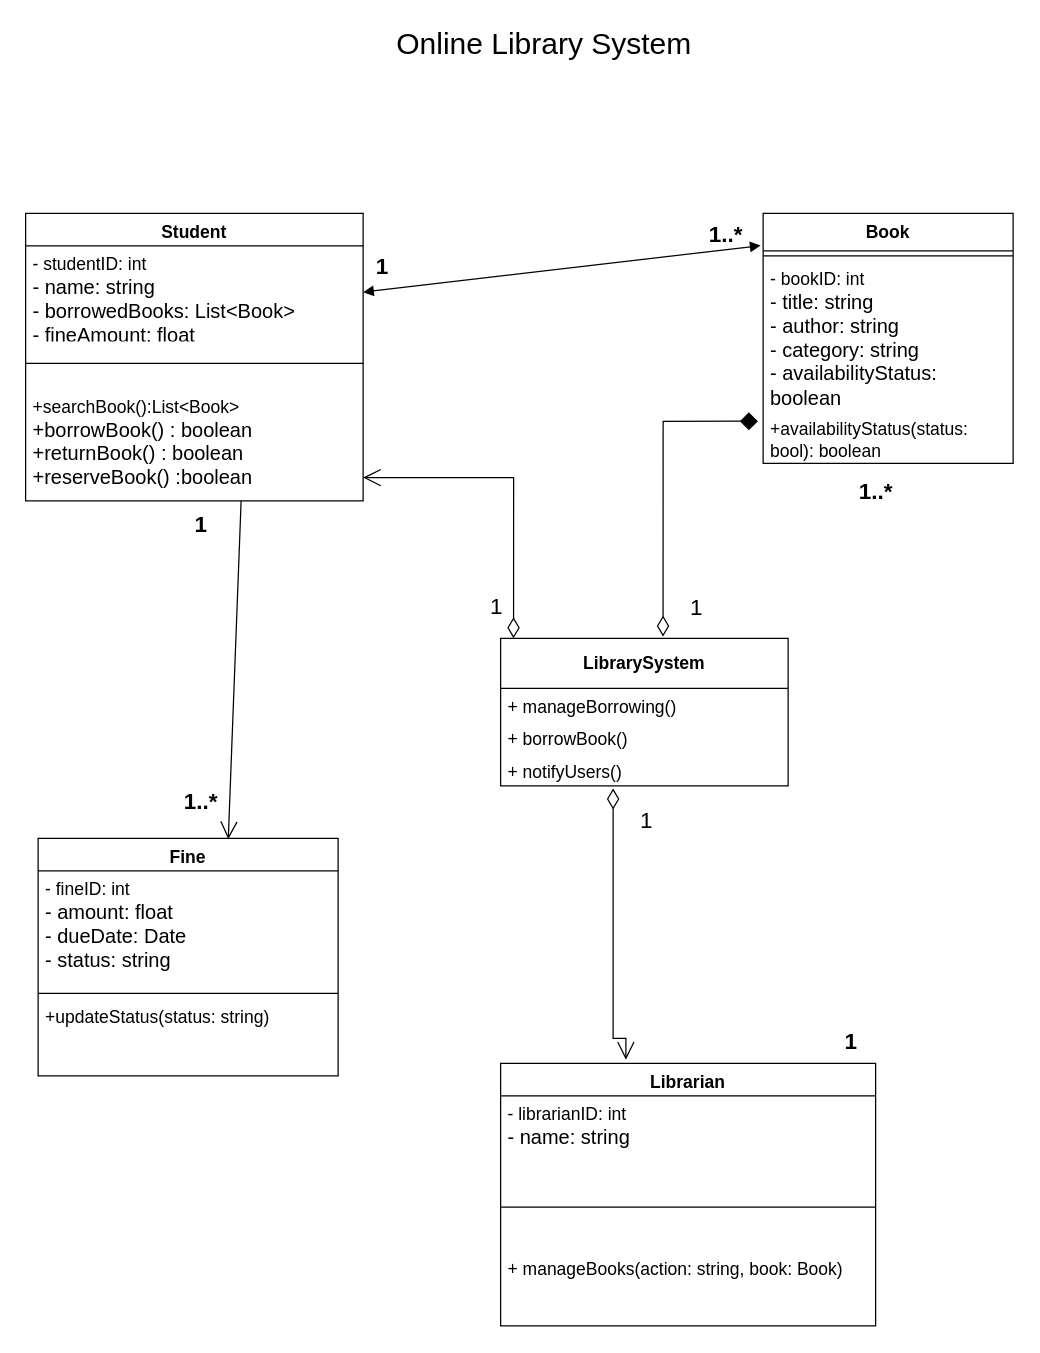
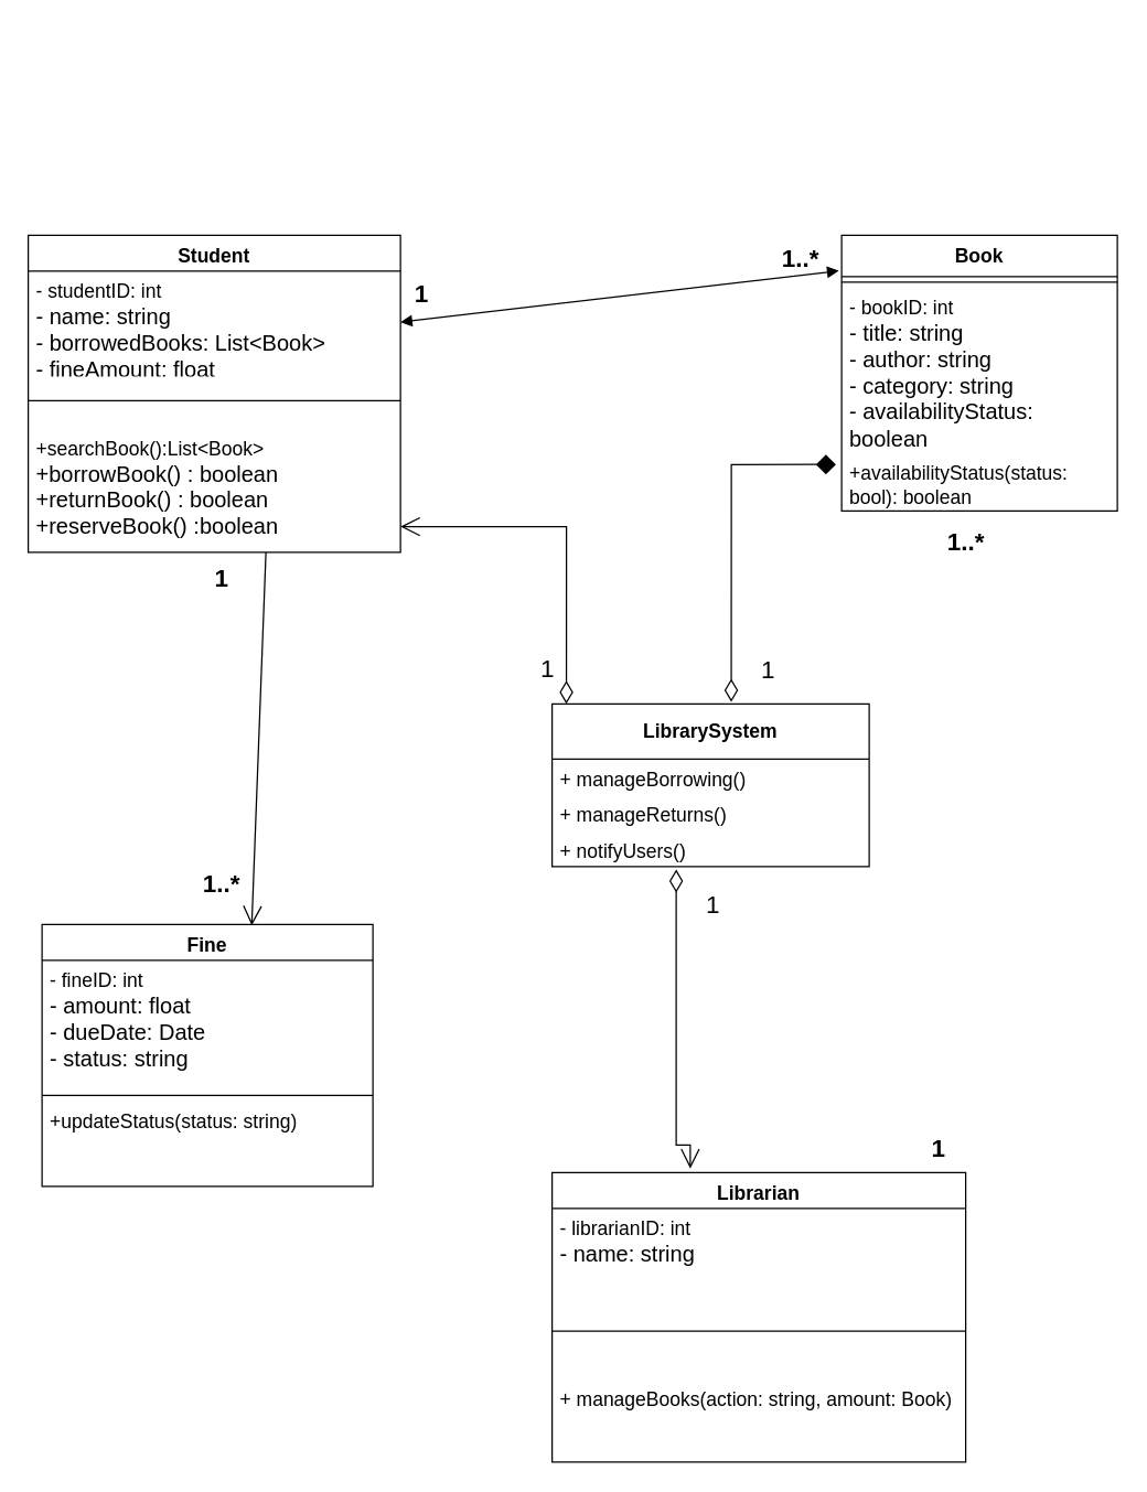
- <mxCell id="2" value="&lt;font style=&quot;font-size: 24px;&quot;&gt;Online Library System&lt;/font&gt;" style="text;html=1;align=center;verticalAlign=middle;whiteSpace=wrap;rounded=0;" vertex="1" parent="1"><mxGeometry x="235" y="20" width="400" height="30" as="geometry" /></mxCell>
- <mxCell id="17" value="&lt;font style=&quot;font-size: 14px;&quot;&gt;+ borrowBook()&lt;/font&gt;" style="text;strokeColor=none;fillColor=none;align=left;verticalAlign=top;spacingLeft=4;spacingRight=4;overflow=hidden;rotatable=0;points=[[0,0.5],[1,0.5]];portConstraint=eastwest;whiteSpace=wrap;html=1;" vertex="1" parent="15"><mxGeometry y="66" width="230" height="26" as="geometry" /></mxCell>
+ <mxCell id="17" value="&lt;font style=&quot;font-size: 14px;&quot;&gt;+ manageReturns()&lt;/font&gt;" style="text;strokeColor=none;fillColor=none;align=left;verticalAlign=top;spacingLeft=4;spacingRight=4;overflow=hidden;rotatable=0;points=[[0,0.5],[1,0.5]];portConstraint=eastwest;whiteSpace=wrap;html=1;" vertex="1" parent="15"><mxGeometry y="66" width="230" height="26" as="geometry" /></mxCell>
- <mxCell id="14" value="&lt;font style=&quot;font-size: 14px;&quot;&gt;+ manageBooks(action: string, book: Book&lt;/font&gt;&lt;font style=&quot;font-size: 14px;&quot;&gt;)&lt;/font&gt;&lt;div&gt;&lt;font size=&quot;3&quot;&gt;&lt;br&gt;&lt;/font&gt;&lt;/div&gt;&lt;div&gt;&lt;br&gt;&lt;/div&gt;" style="text;strokeColor=none;fillColor=none;align=left;verticalAlign=top;spacingLeft=4;spacingRight=4;overflow=hidden;rotatable=0;points=[[0,0.5],[1,0.5]];portConstraint=eastwest;whiteSpace=wrap;html=1;" vertex="1" parent="11"><mxGeometry y="150" width="300" height="60" as="geometry" /></mxCell>
+ <mxCell id="14" value="&lt;font style=&quot;font-size: 14px;&quot;&gt;+ manageBooks(action: string, amount: Book&lt;/font&gt;&lt;font style=&quot;font-size: 14px;&quot;&gt;)&lt;/font&gt;&lt;div&gt;&lt;font size=&quot;3&quot;&gt;&lt;br&gt;&lt;/font&gt;&lt;/div&gt;&lt;div&gt;&lt;br&gt;&lt;/div&gt;" style="text;strokeColor=none;fillColor=none;align=left;verticalAlign=top;spacingLeft=4;spacingRight=4;overflow=hidden;rotatable=0;points=[[0,0.5],[1,0.5]];portConstraint=eastwest;whiteSpace=wrap;html=1;" vertex="1" parent="11"><mxGeometry y="150" width="300" height="60" as="geometry" /></mxCell>
